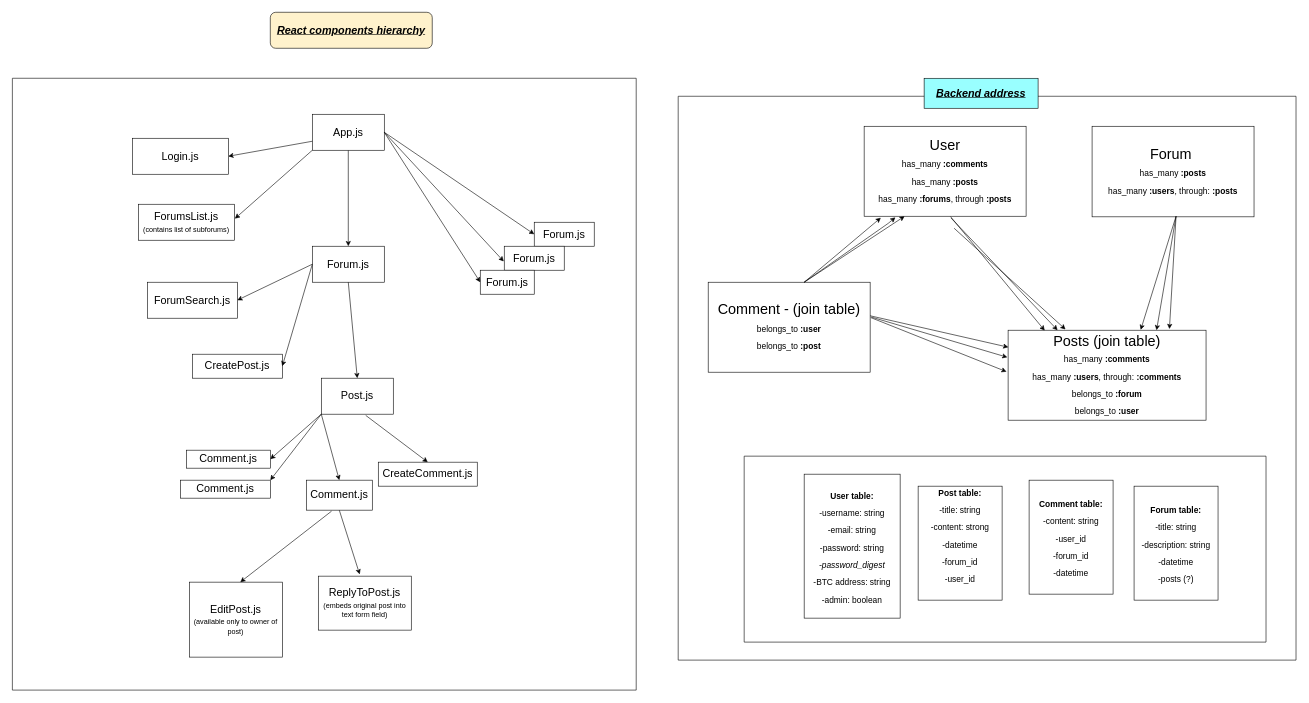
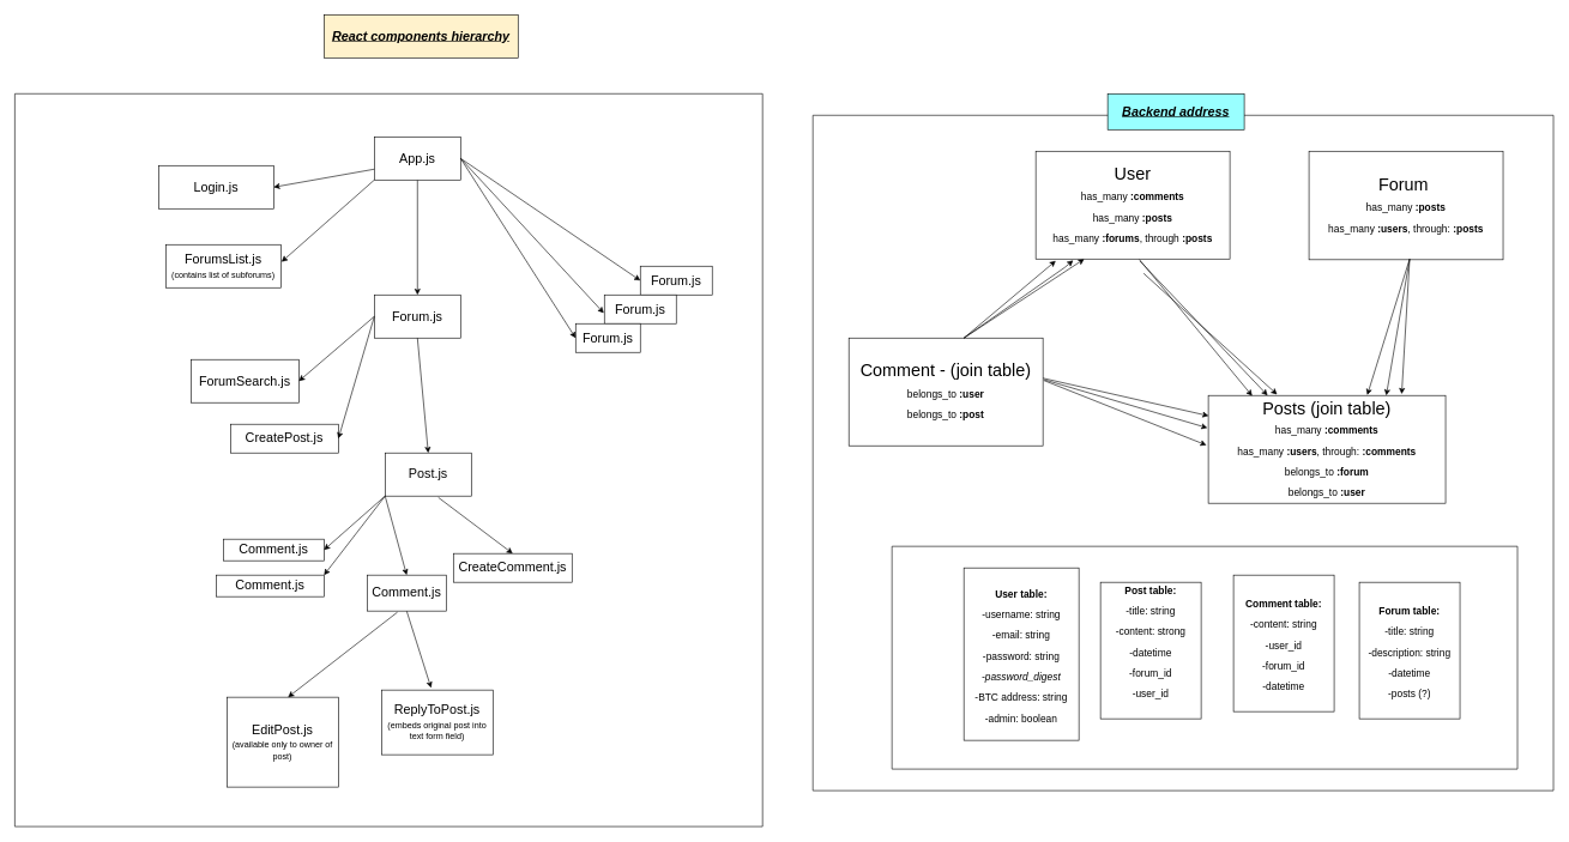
- <mxCell id="57" value="&lt;font style=&quot;font-size: 18px&quot;&gt;&lt;b&gt;&lt;u&gt;&lt;i&gt;React components hierarchy&lt;/i&gt;&lt;/u&gt;&lt;/b&gt;&lt;/font&gt;" style="whiteSpace=wrap;html=1;fontSize=14;fillColor=#FFF2CC;rounded=1;" parent="1" vertex="1"><mxGeometry x="450" y="20" width="270" height="60" as="geometry" /></mxCell>
+ <mxCell id="57" value="&lt;font style=&quot;font-size: 18px&quot;&gt;&lt;b&gt;&lt;u&gt;&lt;i&gt;React components hierarchy&lt;/i&gt;&lt;/u&gt;&lt;/b&gt;&lt;/font&gt;" style="rounded=0;whiteSpace=wrap;html=1;fontSize=14;fillColor=#FFF2CC;" parent="1" vertex="1"><mxGeometry x="450" y="20" width="270" height="60" as="geometry" /></mxCell>
- <mxCell id="26" value="&lt;span style=&quot;font-size: 18px&quot;&gt;ForumSearch.js&lt;/span&gt;" style="rounded=0;whiteSpace=wrap;html=1;fontSize=14;" parent="1" vertex="1"><mxGeometry x="245" y="470" width="150" height="60" as="geometry" /></mxCell>
+ <mxCell id="26" value="&lt;span style=&quot;font-size: 18px&quot;&gt;ForumSearch.js&lt;/span&gt;" style="rounded=0;whiteSpace=wrap;html=1;fontSize=14;" parent="1" vertex="1"><mxGeometry x="265" y="500" width="150" height="60" as="geometry" /></mxCell>
